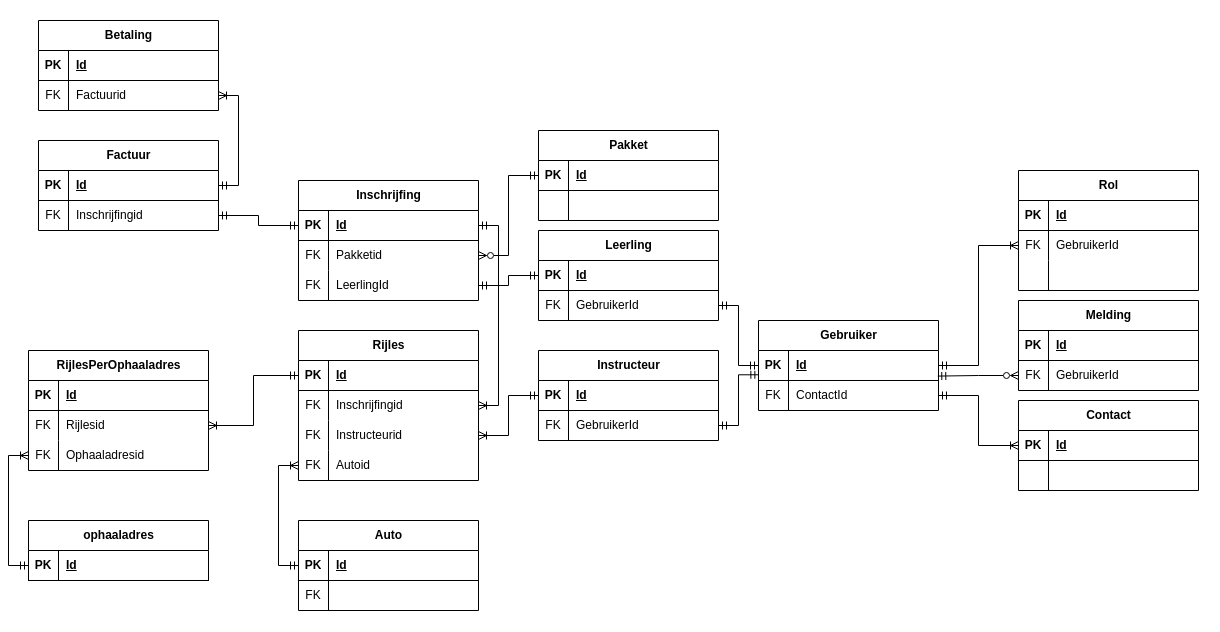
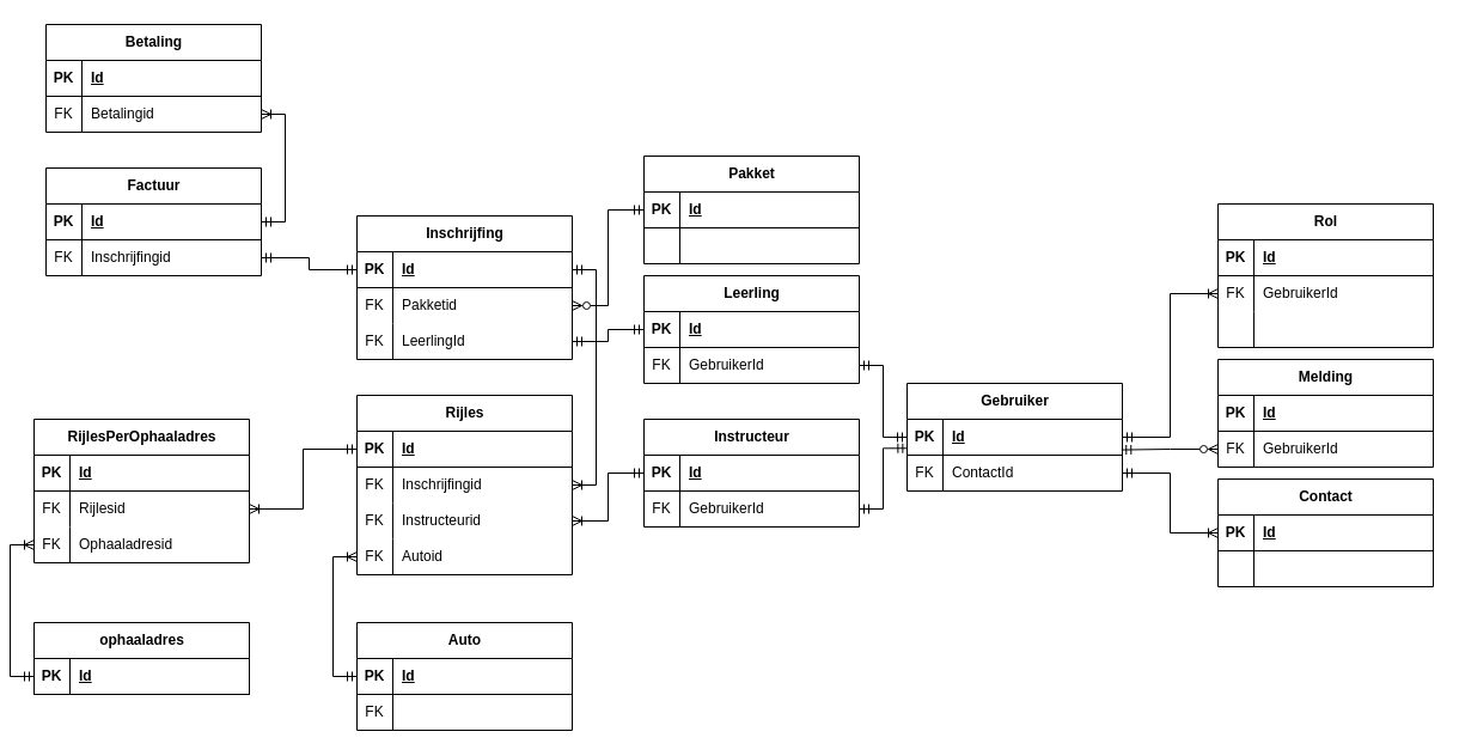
- <mxCell id="118" value="&lt;span style=&quot;text-align: center; text-wrap-mode: nowrap;&quot;&gt;Factuur&lt;/span&gt;id" style="shape=partialRectangle;connectable=0;fillColor=none;top=0;left=0;bottom=0;right=0;align=left;spacingLeft=6;overflow=hidden;whiteSpace=wrap;html=1;" parent="116" vertex="1"><mxGeometry x="30" width="150" height="30" as="geometry"><mxRectangle width="150" height="30" as="alternateBounds" /></mxGeometry></mxCell>
+ <mxCell id="118" value="&lt;span style=&quot;text-align: center; text-wrap-mode: nowrap;&quot;&gt;Betaling&lt;/span&gt;id" style="shape=partialRectangle;connectable=0;fillColor=none;top=0;left=0;bottom=0;right=0;align=left;spacingLeft=6;overflow=hidden;whiteSpace=wrap;html=1;" parent="116" vertex="1"><mxGeometry x="30" width="150" height="30" as="geometry"><mxRectangle width="150" height="30" as="alternateBounds" /></mxGeometry></mxCell>
